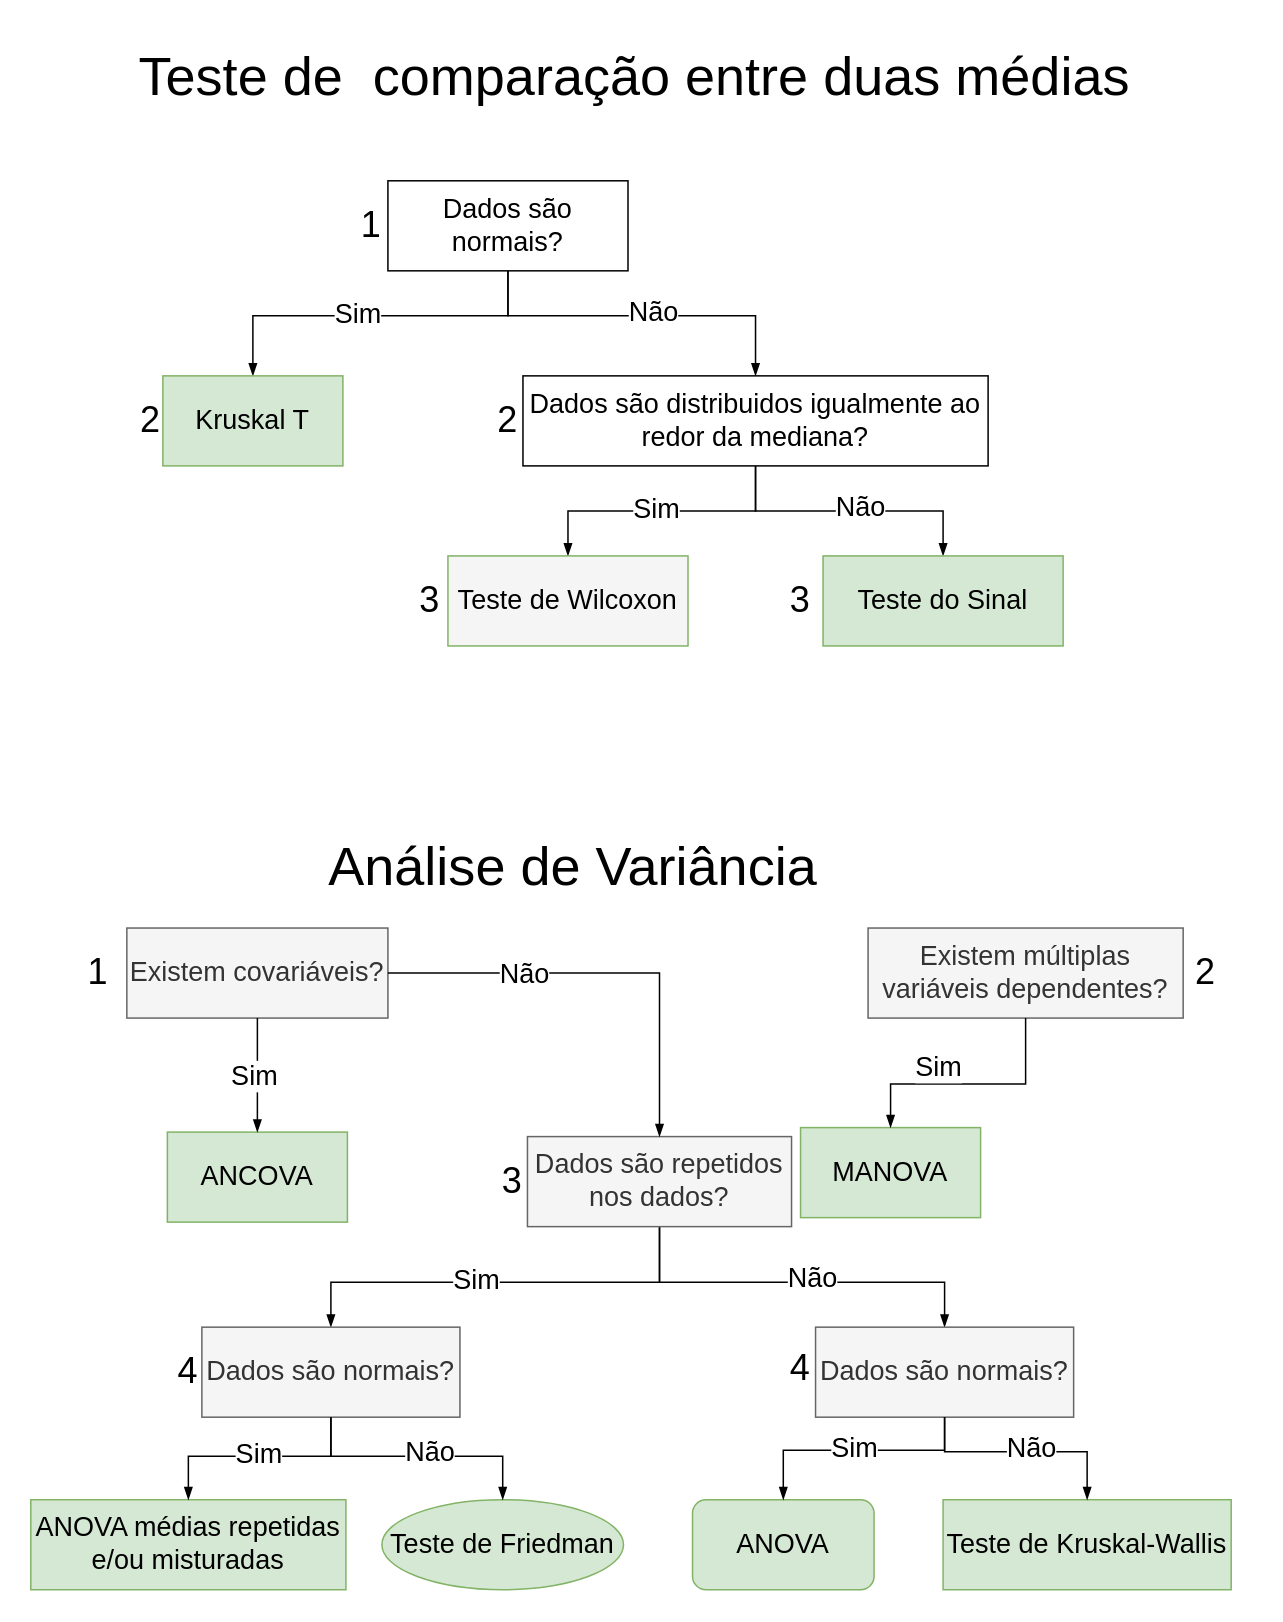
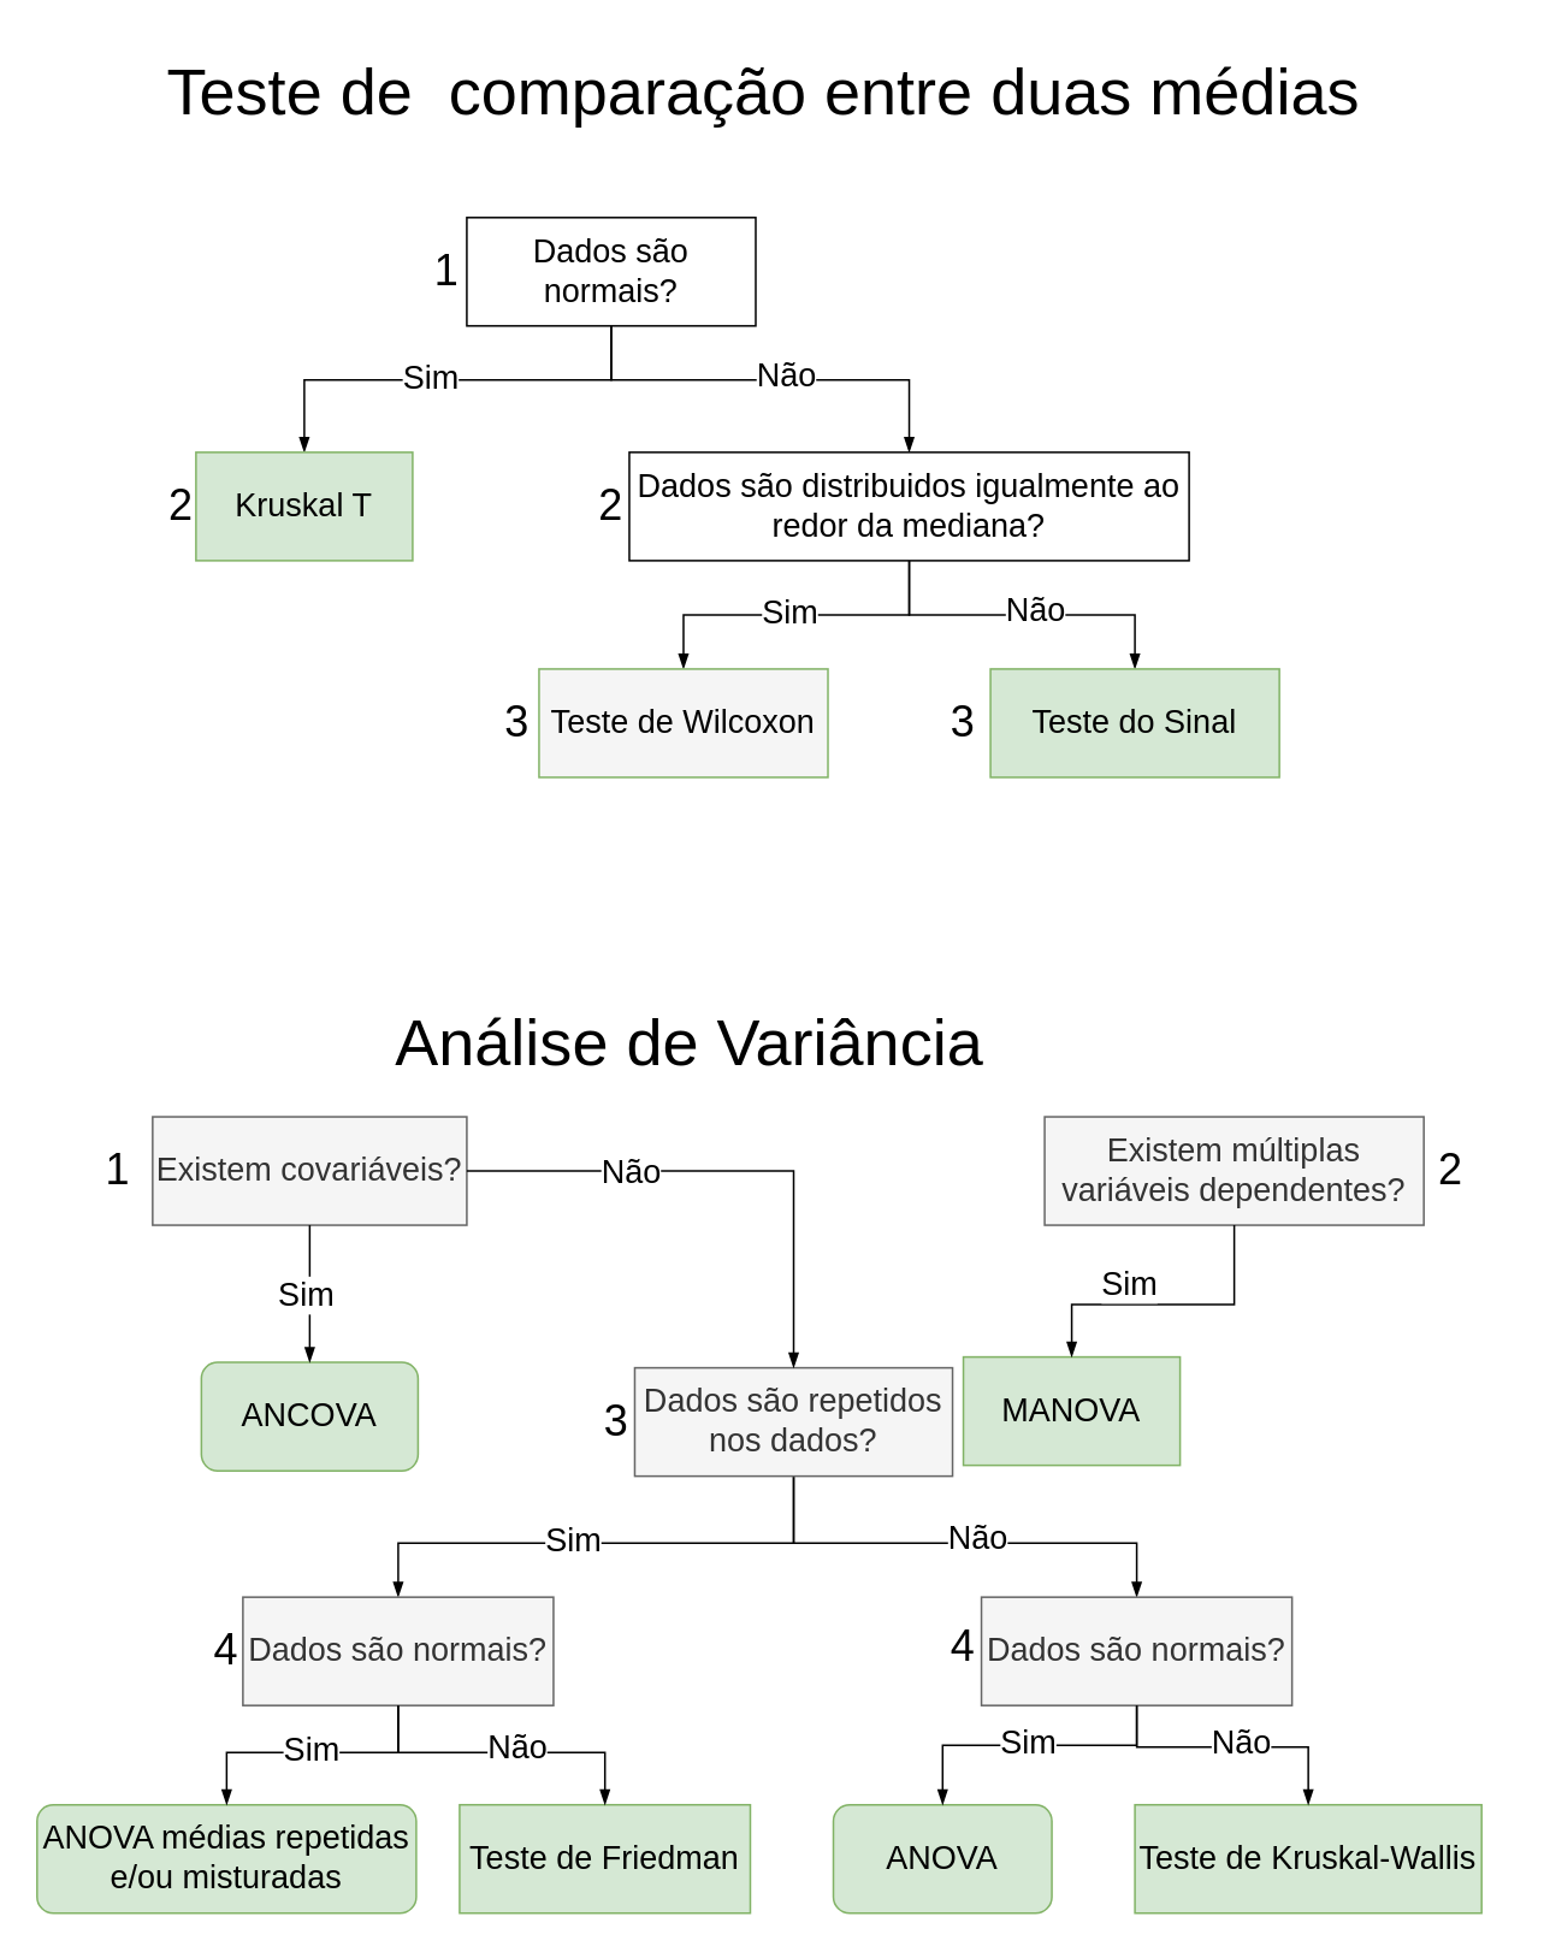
- <mxCell id="38" value="ANCOVA" style="rounded=0;whiteSpace=wrap;html=1;fontSize=18;fillColor=#d5e8d4;strokeColor=#82b366;" parent="1" vertex="1"><mxGeometry x="111" y="754" width="120" height="60" as="geometry" /></mxCell>
+ <mxCell id="38" value="ANCOVA" style="whiteSpace=wrap;html=1;fontSize=18;fillColor=#d5e8d4;strokeColor=#82b366;rounded=1;" parent="1" vertex="1"><mxGeometry x="111" y="754" width="120" height="60" as="geometry" /></mxCell>
- <mxCell id="24" value="ANOVA médias repetidas e/ou misturadas" style="rounded=0;whiteSpace=wrap;html=1;fontSize=18;fillColor=#d5e8d4;strokeColor=#82b366;" parent="1" vertex="1"><mxGeometry x="20" y="999" width="210" height="60" as="geometry" /></mxCell>
+ <mxCell id="24" value="ANOVA médias repetidas e/ou misturadas" style="whiteSpace=wrap;html=1;fontSize=18;fillColor=#d5e8d4;strokeColor=#82b366;rounded=1;" parent="1" vertex="1"><mxGeometry x="20" y="999" width="210" height="60" as="geometry" /></mxCell>
- <mxCell id="27" value="Teste de&amp;nbsp;Friedman" style="ellipse;whiteSpace=wrap;html=1;fontSize=18;fillColor=#d5e8d4;strokeColor=#82b366;" parent="1" vertex="1"><mxGeometry x="254" y="999" width="161" height="60" as="geometry" /></mxCell>
+ <mxCell id="27" value="Teste de&amp;nbsp;Friedman" style="rounded=0;whiteSpace=wrap;html=1;fontSize=18;fillColor=#d5e8d4;strokeColor=#82b366;" parent="1" vertex="1"><mxGeometry x="254" y="999" width="161" height="60" as="geometry" /></mxCell>
